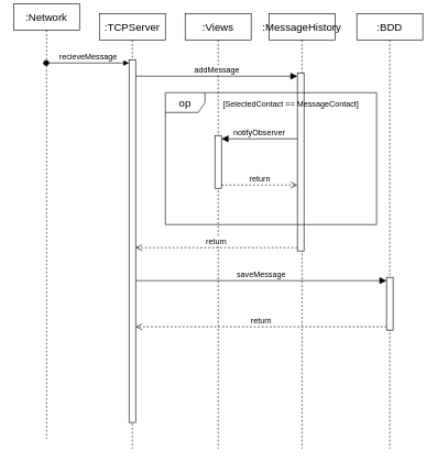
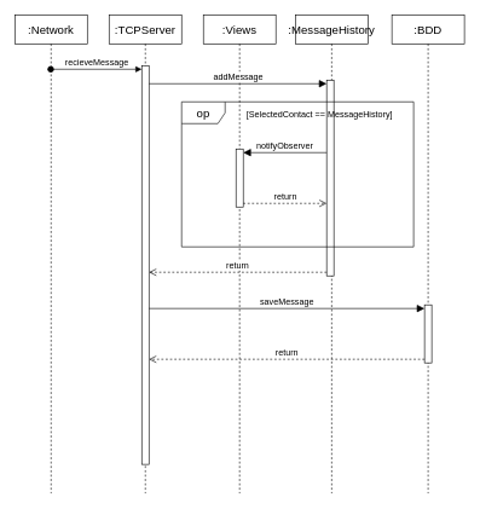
- <mxCell id="19" value="&lt;font style=&quot;font-size: 12px;&quot;&gt;[SelectedContact == MessageContact]&lt;/font&gt;" style="text;html=1;align=center;verticalAlign=middle;resizable=0;points=[];autosize=1;strokeColor=none;fillColor=none;fontSize=16;" vertex="1" parent="1"><mxGeometry x="310" y="140" width="260" height="30" as="geometry" /></mxCell>
+ <mxCell id="19" value="&lt;font style=&quot;font-size: 12px;&quot;&gt;[SelectedContact == MessageHistory]&lt;/font&gt;" style="text;html=1;align=center;verticalAlign=middle;resizable=0;points=[];autosize=1;strokeColor=none;fillColor=none;fontSize=16;" vertex="1" parent="1"><mxGeometry x="310" y="140" width="260" height="30" as="geometry" /></mxCell>
- <mxCell id="2" value=":Network" style="shape=umlLifeline;perimeter=lifelinePerimeter;whiteSpace=wrap;html=1;container=1;dropTarget=0;collapsible=0;recursiveResize=0;outlineConnect=0;portConstraint=eastwest;newEdgeStyle={&quot;curved&quot;:0,&quot;rounded&quot;:0};fontSize=16;" vertex="1" parent="1"><mxGeometry x="20" y="5" width="100" height="660" as="geometry" /></mxCell>
+ <mxCell id="2" value=":Network" style="shape=umlLifeline;perimeter=lifelinePerimeter;whiteSpace=wrap;html=1;container=1;dropTarget=0;collapsible=0;recursiveResize=0;outlineConnect=0;portConstraint=eastwest;newEdgeStyle={&quot;curved&quot;:0,&quot;rounded&quot;:0};fontSize=16;" vertex="1" parent="1"><mxGeometry x="20" y="20" width="100" height="660" as="geometry" /></mxCell>
